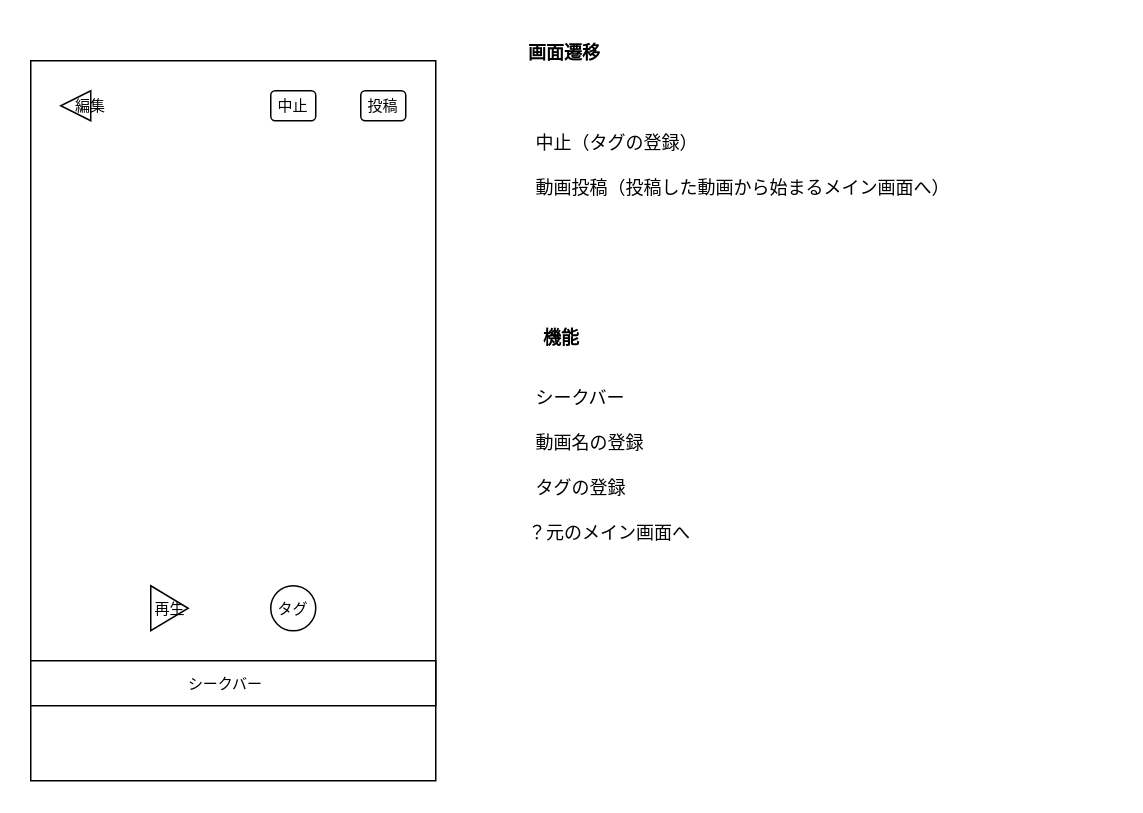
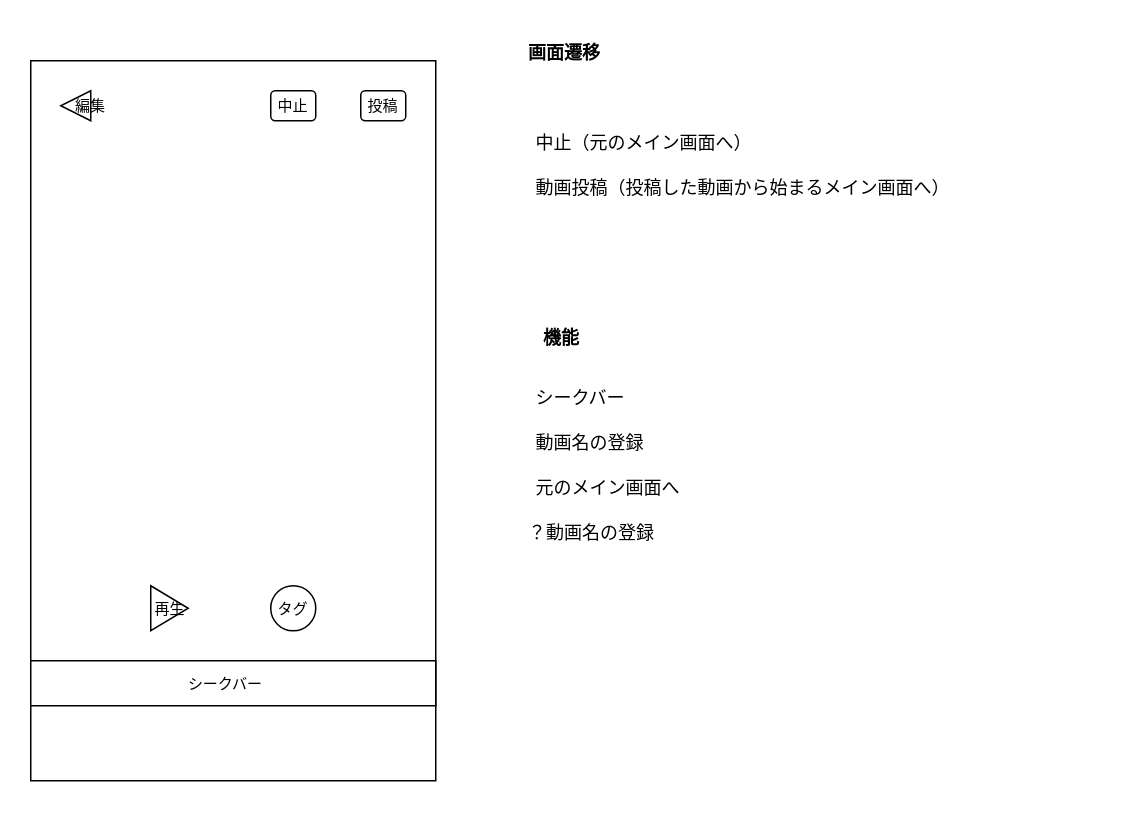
- <mxCell id="7" value="中止（タグの登録）" style="text;html=1;strokeColor=none;fillColor=none;align=left;verticalAlign=middle;whiteSpace=wrap;rounded=0;" parent="1" vertex="1"><mxGeometry x="355" y="80" width="380" height="30" as="geometry" /></mxCell>
+ <mxCell id="7" value="中止（元のメイン画面へ）" style="text;html=1;strokeColor=none;fillColor=none;align=left;verticalAlign=middle;whiteSpace=wrap;rounded=0;" parent="1" vertex="1"><mxGeometry x="355" y="80" width="380" height="30" as="geometry" /></mxCell>
- <mxCell id="9" value="タグの登録" style="text;html=1;strokeColor=none;fillColor=none;align=left;verticalAlign=middle;whiteSpace=wrap;rounded=0;" parent="1" vertex="1"><mxGeometry x="355" y="310" width="380" height="30" as="geometry" /></mxCell>
+ <mxCell id="9" value="元のメイン画面へ" style="text;html=1;strokeColor=none;fillColor=none;align=left;verticalAlign=middle;whiteSpace=wrap;rounded=0;" parent="1" vertex="1"><mxGeometry x="355" y="310" width="380" height="30" as="geometry" /></mxCell>
- <mxCell id="10" value="？元のメイン画面へ" style="text;html=1;strokeColor=none;fillColor=none;align=left;verticalAlign=middle;whiteSpace=wrap;rounded=0;" parent="1" vertex="1"><mxGeometry x="350" y="340" width="380" height="30" as="geometry" /></mxCell>
+ <mxCell id="10" value="？動画名の登録" style="text;html=1;strokeColor=none;fillColor=none;align=left;verticalAlign=middle;whiteSpace=wrap;rounded=0;" parent="1" vertex="1"><mxGeometry x="350" y="340" width="380" height="30" as="geometry" /></mxCell>
